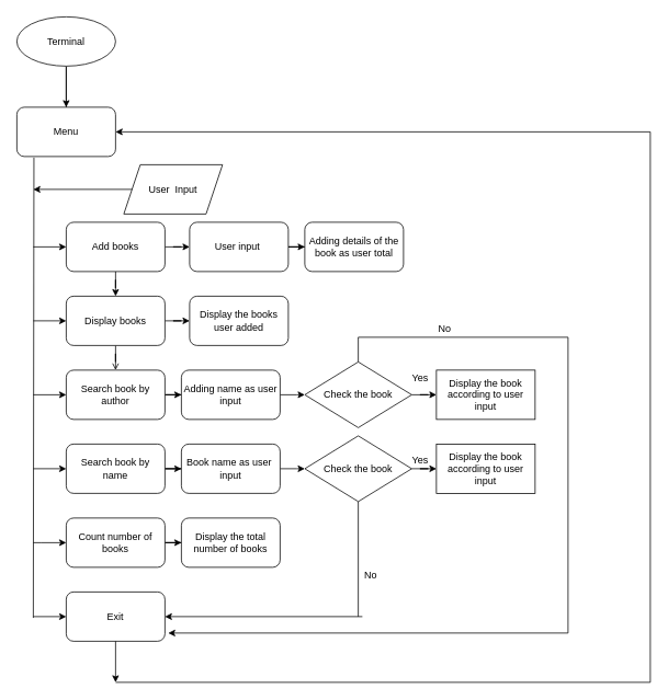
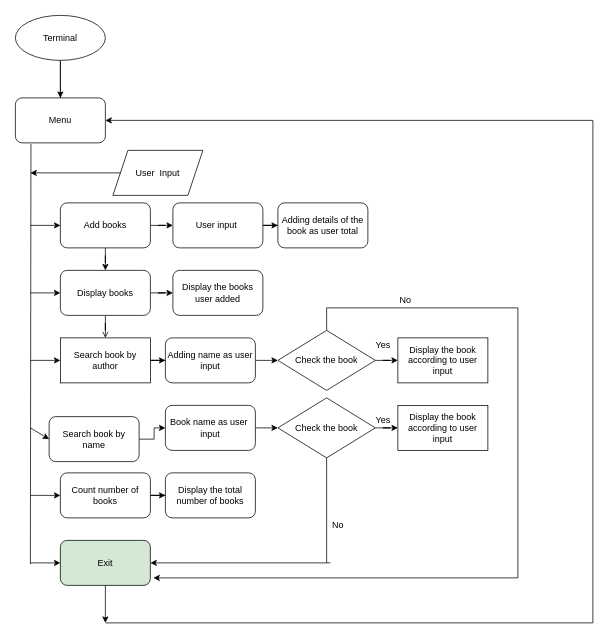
- <mxCell id="12" value="Search book by author" style="rounded=1;whiteSpace=wrap;html=1;" vertex="1" parent="1"><mxGeometry x="80" y="450" width="120" height="60" as="geometry" /></mxCell>
+ <mxCell id="12" value="Search book by author" style="whiteSpace=wrap;html=1;rounded=0;" vertex="1" parent="1"><mxGeometry x="80" y="450" width="120" height="60" as="geometry" /></mxCell>
- <mxCell id="14" value="Search book by &lt;br&gt;name" style="rounded=1;whiteSpace=wrap;html=1;" vertex="1" parent="1"><mxGeometry x="80" y="540" width="120" height="60" as="geometry" /></mxCell>
+ <mxCell id="14" value="Search book by &lt;br&gt;name" style="rounded=1;whiteSpace=wrap;html=1;" vertex="1" parent="1"><mxGeometry x="65" y="555" width="120" height="60" as="geometry" /></mxCell>
- <mxCell id="17" value="Exit" style="rounded=1;whiteSpace=wrap;html=1;" vertex="1" parent="1"><mxGeometry x="80" y="720" width="120" height="60" as="geometry" /></mxCell>
+ <mxCell id="17" value="Exit" style="rounded=1;whiteSpace=wrap;html=1;fillColor=#d5e8d4;" vertex="1" parent="1"><mxGeometry x="80" y="720" width="120" height="60" as="geometry" /></mxCell>
